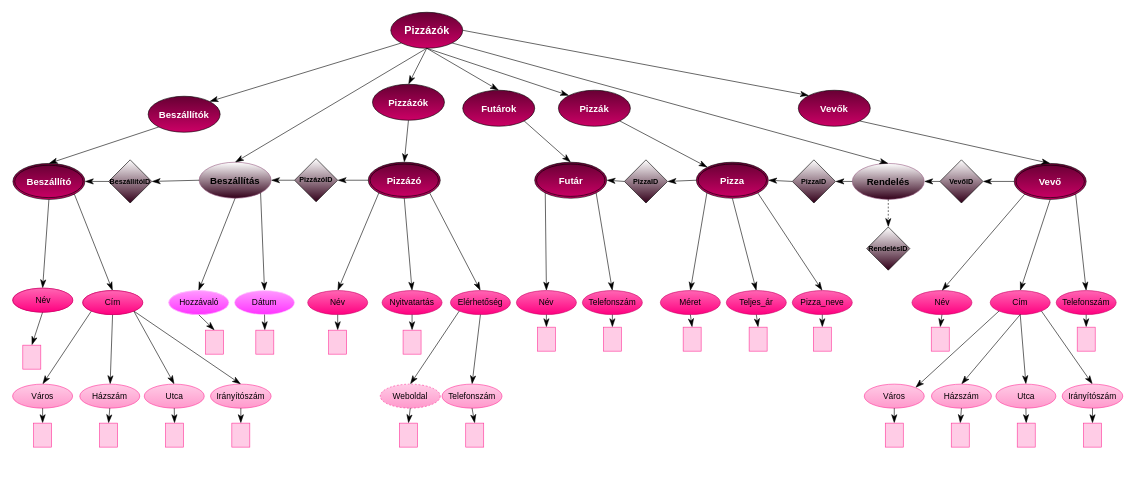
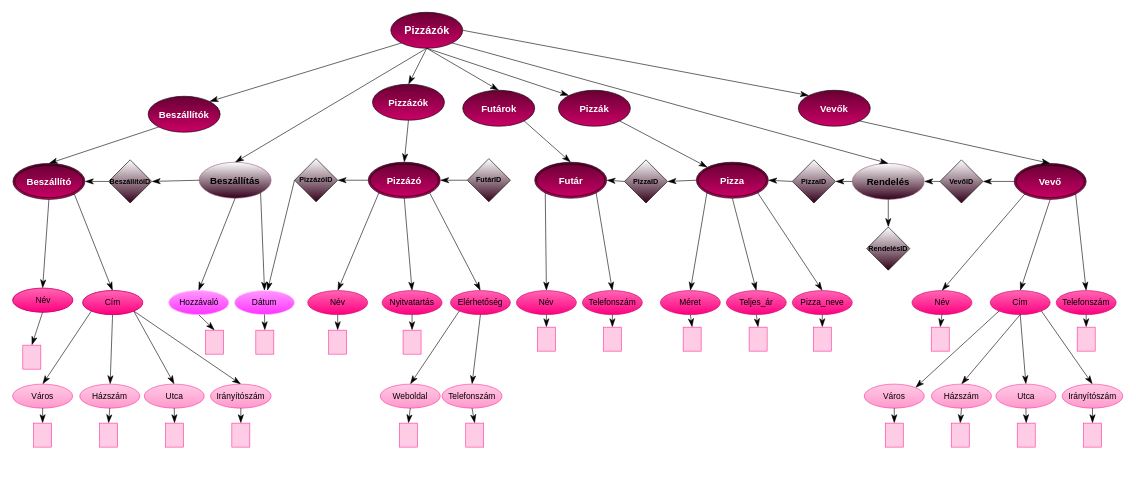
- <mxCell id="125" value="" style="endArrow=classicThin;endFill=1;endSize=12;html=1;rounded=0;fontColor=#000000;exitX=0;exitY=0.5;exitDx=0;exitDy=0;strokeWidth=1;entryX=1;entryY=0.5;entryDx=0;entryDy=0;" parent="1" source="27" target="19" edge="1"><mxGeometry width="160" relative="1" as="geometry"><mxPoint x="341" y="310" as="sourcePoint" /><mxPoint x="262" y="312" as="targetPoint" /></mxGeometry></mxCell>
+ <mxCell id="125" value="" style="endArrow=classicThin;endFill=1;endSize=12;html=1;rounded=0;fontColor=#000000;exitX=0;exitY=0.5;exitDx=0;exitDy=0;strokeWidth=1;" parent="1" source="27" target="17" edge="1"><mxGeometry width="160" relative="1" as="geometry"><mxPoint x="341" y="310" as="sourcePoint" /><mxPoint x="262" y="312" as="targetPoint" /></mxGeometry></mxCell>
+ <mxCell id="127" value="" style="endArrow=classicThin;endFill=1;endSize=12;html=1;rounded=0;fontColor=#000000;exitX=0;exitY=0.5;exitDx=0;exitDy=0;strokeWidth=1;entryX=1;entryY=0.5;entryDx=0;entryDy=0;" parent="1" source="22" target="133" edge="1"><mxGeometry width="160" relative="1" as="geometry"><mxPoint x="870" y="312" as="sourcePoint" /><mxPoint x="730" y="302" as="targetPoint" /></mxGeometry></mxCell>
+ <mxCell id="22" value="&lt;b&gt;FutárID&lt;/b&gt;" style="rhombus;whiteSpace=wrap;html=1;rounded=0;shadow=0;strokeColor=default;fillColor=#FFFFFF;gradientDirection=south;gradientColor=#33001A;" parent="1" vertex="1"><mxGeometry x="778" y="264" width="72" height="72" as="geometry" /></mxCell>
- <mxCell id="93" value="" style="endArrow=classicThin;endFill=1;endSize=12;html=1;rounded=0;fontColor=#000000;strokeWidth=1;entryX=0.5;entryY=0;entryDx=0;entryDy=0;exitX=0.5;exitY=1;exitDx=0;exitDy=0;dashed=1;" parent="1" source="86" target="89" edge="1"><mxGeometry width="160" relative="1" as="geometry"><mxPoint x="1271.007" y="382.998" as="sourcePoint" /><mxPoint x="1340" y="360" as="targetPoint" /></mxGeometry></mxCell>
+ <mxCell id="93" value="" style="endArrow=classicThin;endFill=1;endSize=12;html=1;rounded=0;fontColor=#000000;strokeWidth=1;entryX=0.5;entryY=0;entryDx=0;entryDy=0;exitX=0.5;exitY=1;exitDx=0;exitDy=0;" parent="1" source="86" target="89" edge="1"><mxGeometry width="160" relative="1" as="geometry"><mxPoint x="1271.007" y="382.998" as="sourcePoint" /><mxPoint x="1340" y="360" as="targetPoint" /></mxGeometry></mxCell>
- <mxCell id="11" value="Weboldal" style="ellipse;whiteSpace=wrap;html=1;rounded=0;shadow=0;strokeColor=#FF3399;fillColor=#FFCCE6;gradientDirection=south;gradientColor=#FF99CC;fontSize=14;dashed=1;" parent="1" vertex="1"><mxGeometry x="633" y="640" width="100" height="40" as="geometry" /></mxCell>
+ <mxCell id="11" value="Weboldal" style="ellipse;whiteSpace=wrap;html=1;rounded=0;shadow=0;strokeColor=#FF3399;fillColor=#FFCCE6;gradientDirection=south;gradientColor=#FF99CC;fontSize=14;" parent="1" vertex="1"><mxGeometry x="633" y="640" width="100" height="40" as="geometry" /></mxCell>
